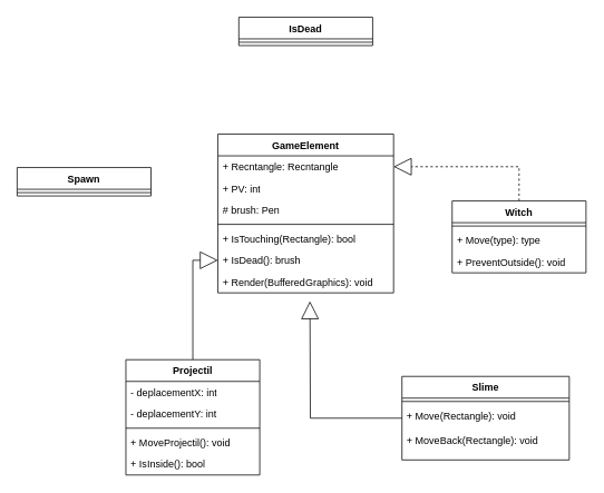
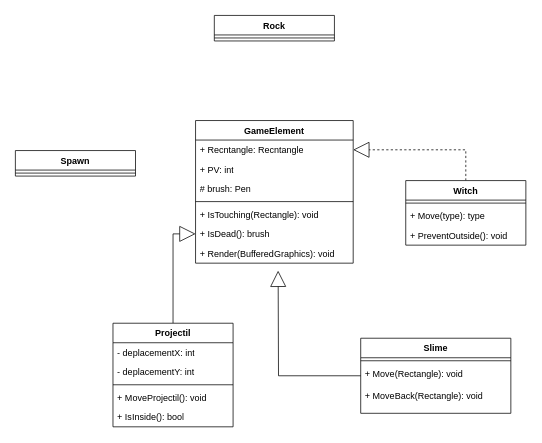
- <mxCell id="10" value="IsDead" style="swimlane;fontStyle=1;align=center;verticalAlign=top;childLayout=stackLayout;horizontal=1;startSize=26;horizontalStack=0;resizeParent=1;resizeParentMax=0;resizeLast=0;collapsible=1;marginBottom=0;whiteSpace=wrap;html=1;" parent="1" vertex="1"><mxGeometry x="285" y="20" width="160" height="34" as="geometry" /></mxCell>
+ <mxCell id="10" value="Rock" style="swimlane;fontStyle=1;align=center;verticalAlign=top;childLayout=stackLayout;horizontal=1;startSize=26;horizontalStack=0;resizeParent=1;resizeParentMax=0;resizeLast=0;collapsible=1;marginBottom=0;whiteSpace=wrap;html=1;" parent="1" vertex="1"><mxGeometry x="285" y="20" width="160" height="34" as="geometry" /></mxCell>
- <mxCell id="7" value="+ IsTouching(Rectangle): bool" style="text;strokeColor=none;fillColor=none;align=left;verticalAlign=top;spacingLeft=4;spacingRight=4;overflow=hidden;rotatable=0;points=[[0,0.5],[1,0.5]];portConstraint=eastwest;whiteSpace=wrap;html=1;" parent="2" vertex="1"><mxGeometry y="112" width="210" height="26" as="geometry" /></mxCell>
+ <mxCell id="7" value="+ IsTouching(Rectangle): void" style="text;strokeColor=none;fillColor=none;align=left;verticalAlign=top;spacingLeft=4;spacingRight=4;overflow=hidden;rotatable=0;points=[[0,0.5],[1,0.5]];portConstraint=eastwest;whiteSpace=wrap;html=1;" parent="2" vertex="1"><mxGeometry y="112" width="210" height="26" as="geometry" /></mxCell>
